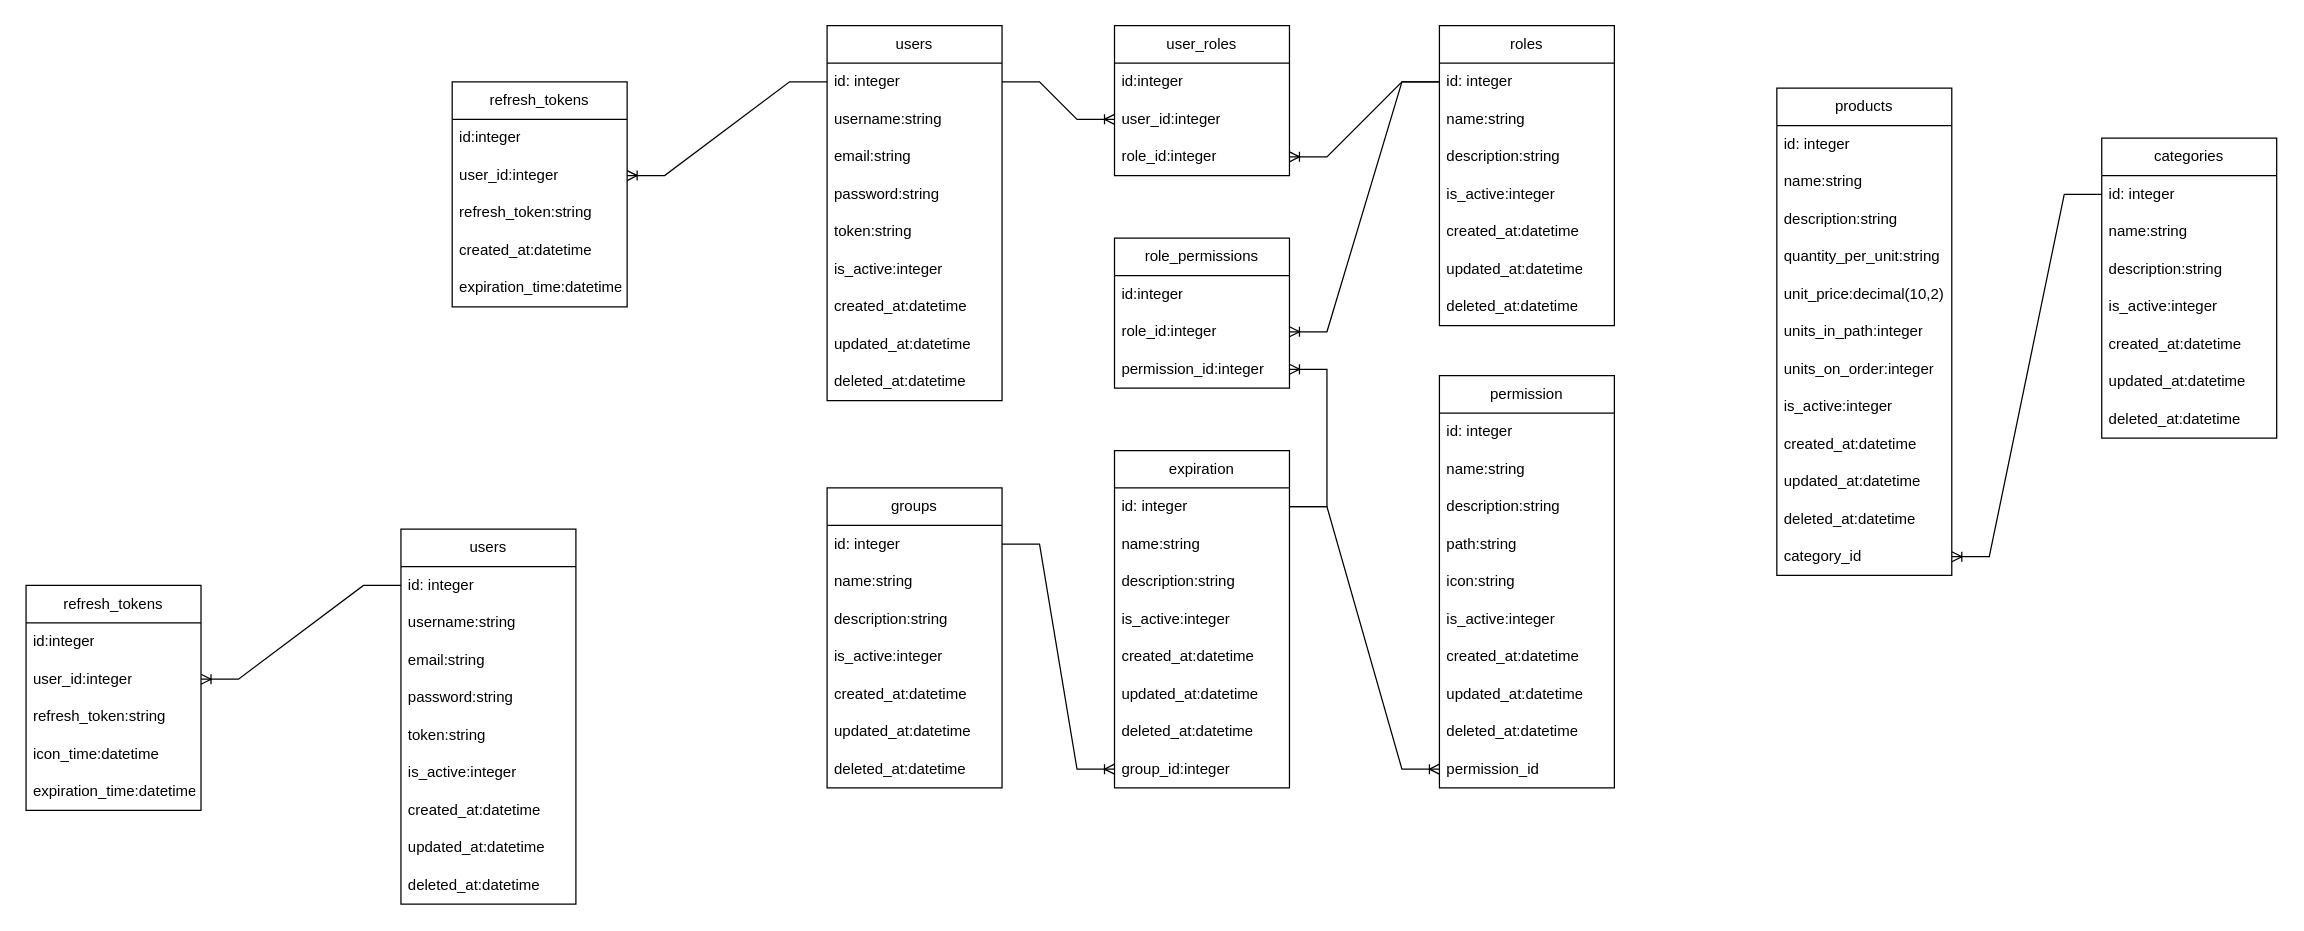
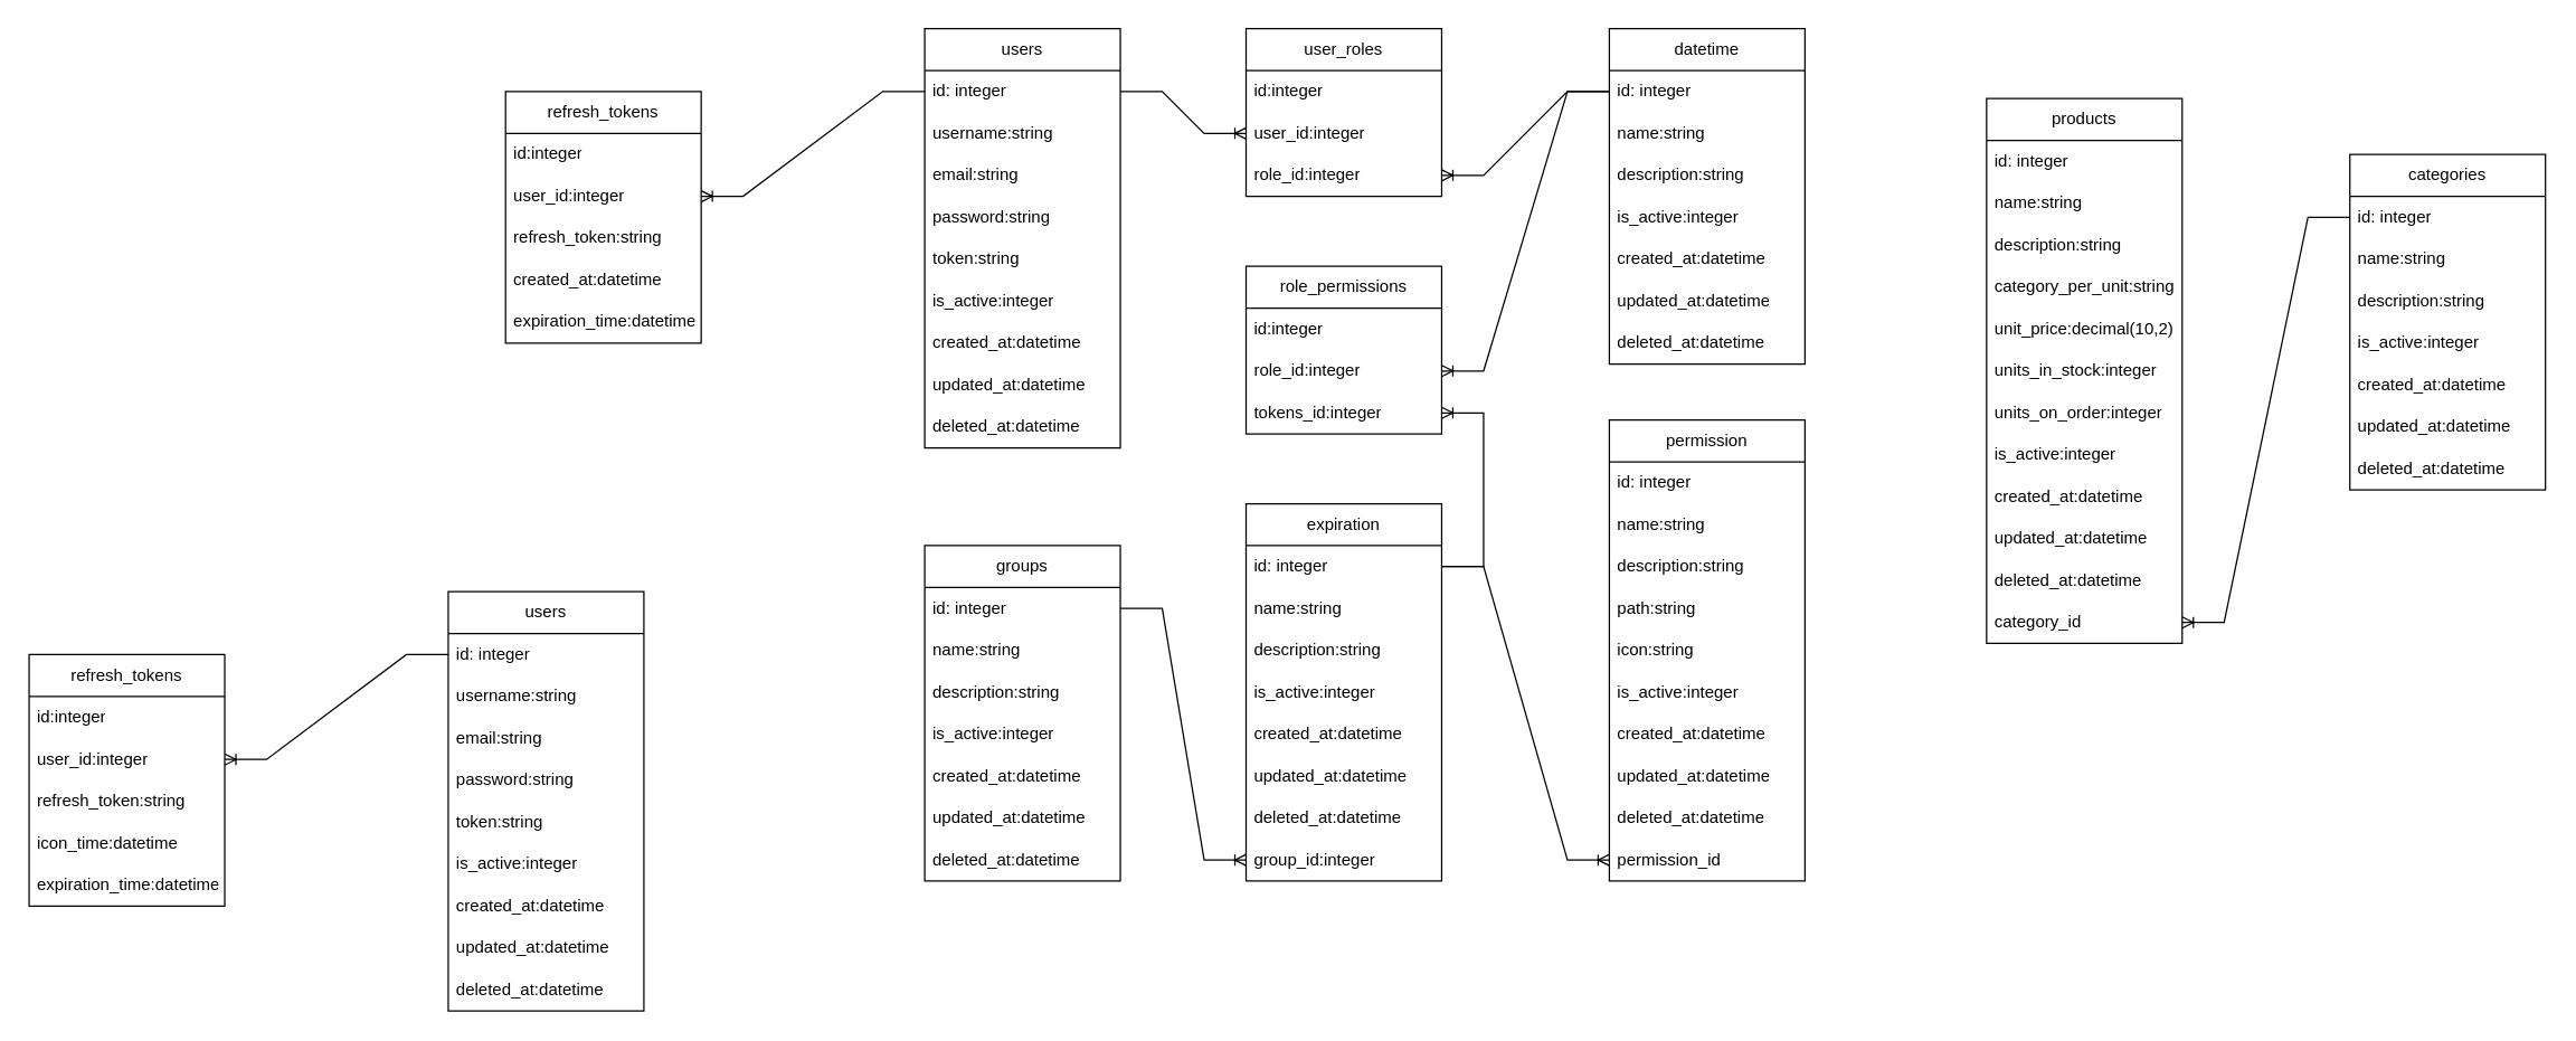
- <mxCell id="16" value="roles" style="swimlane;fontStyle=0;childLayout=stackLayout;horizontal=1;startSize=30;horizontalStack=0;resizeParent=1;resizeParentMax=0;resizeLast=0;collapsible=1;marginBottom=0;whiteSpace=wrap;html=1;" parent="1" vertex="1"><mxGeometry x="1151" y="20" width="140" height="240" as="geometry" /></mxCell>
+ <mxCell id="16" value="datetime" style="swimlane;fontStyle=0;childLayout=stackLayout;horizontal=1;startSize=30;horizontalStack=0;resizeParent=1;resizeParentMax=0;resizeLast=0;collapsible=1;marginBottom=0;whiteSpace=wrap;html=1;" parent="1" vertex="1"><mxGeometry x="1151" y="20" width="140" height="240" as="geometry" /></mxCell>
- <mxCell id="74" value="quantity_per_unit:string" style="text;strokeColor=none;fillColor=none;align=left;verticalAlign=middle;spacingLeft=4;spacingRight=4;overflow=hidden;points=[[0,0.5],[1,0.5]];portConstraint=eastwest;rotatable=0;whiteSpace=wrap;html=1;" parent="70" vertex="1"><mxGeometry y="120" width="140" height="30" as="geometry" /></mxCell>
+ <mxCell id="74" value="category_per_unit:string" style="text;strokeColor=none;fillColor=none;align=left;verticalAlign=middle;spacingLeft=4;spacingRight=4;overflow=hidden;points=[[0,0.5],[1,0.5]];portConstraint=eastwest;rotatable=0;whiteSpace=wrap;html=1;" parent="70" vertex="1"><mxGeometry y="120" width="140" height="30" as="geometry" /></mxCell>
- <mxCell id="76" value="units_in_path:integer" style="text;strokeColor=none;fillColor=none;align=left;verticalAlign=middle;spacingLeft=4;spacingRight=4;overflow=hidden;points=[[0,0.5],[1,0.5]];portConstraint=eastwest;rotatable=0;whiteSpace=wrap;html=1;" parent="70" vertex="1"><mxGeometry y="180" width="140" height="30" as="geometry" /></mxCell>
+ <mxCell id="76" value="units_in_stock:integer" style="text;strokeColor=none;fillColor=none;align=left;verticalAlign=middle;spacingLeft=4;spacingRight=4;overflow=hidden;points=[[0,0.5],[1,0.5]];portConstraint=eastwest;rotatable=0;whiteSpace=wrap;html=1;" parent="70" vertex="1"><mxGeometry y="180" width="140" height="30" as="geometry" /></mxCell>
- <mxCell id="27" value="permission_id:integer" style="text;strokeColor=none;fillColor=none;align=left;verticalAlign=middle;spacingLeft=4;spacingRight=4;overflow=hidden;points=[[0,0.5],[1,0.5]];portConstraint=eastwest;rotatable=0;whiteSpace=wrap;html=1;" parent="24" vertex="1"><mxGeometry y="90" width="140" height="30" as="geometry" /></mxCell>
+ <mxCell id="27" value="tokens_id:integer" style="text;strokeColor=none;fillColor=none;align=left;verticalAlign=middle;spacingLeft=4;spacingRight=4;overflow=hidden;points=[[0,0.5],[1,0.5]];portConstraint=eastwest;rotatable=0;whiteSpace=wrap;html=1;" parent="24" vertex="1"><mxGeometry y="90" width="140" height="30" as="geometry" /></mxCell>
